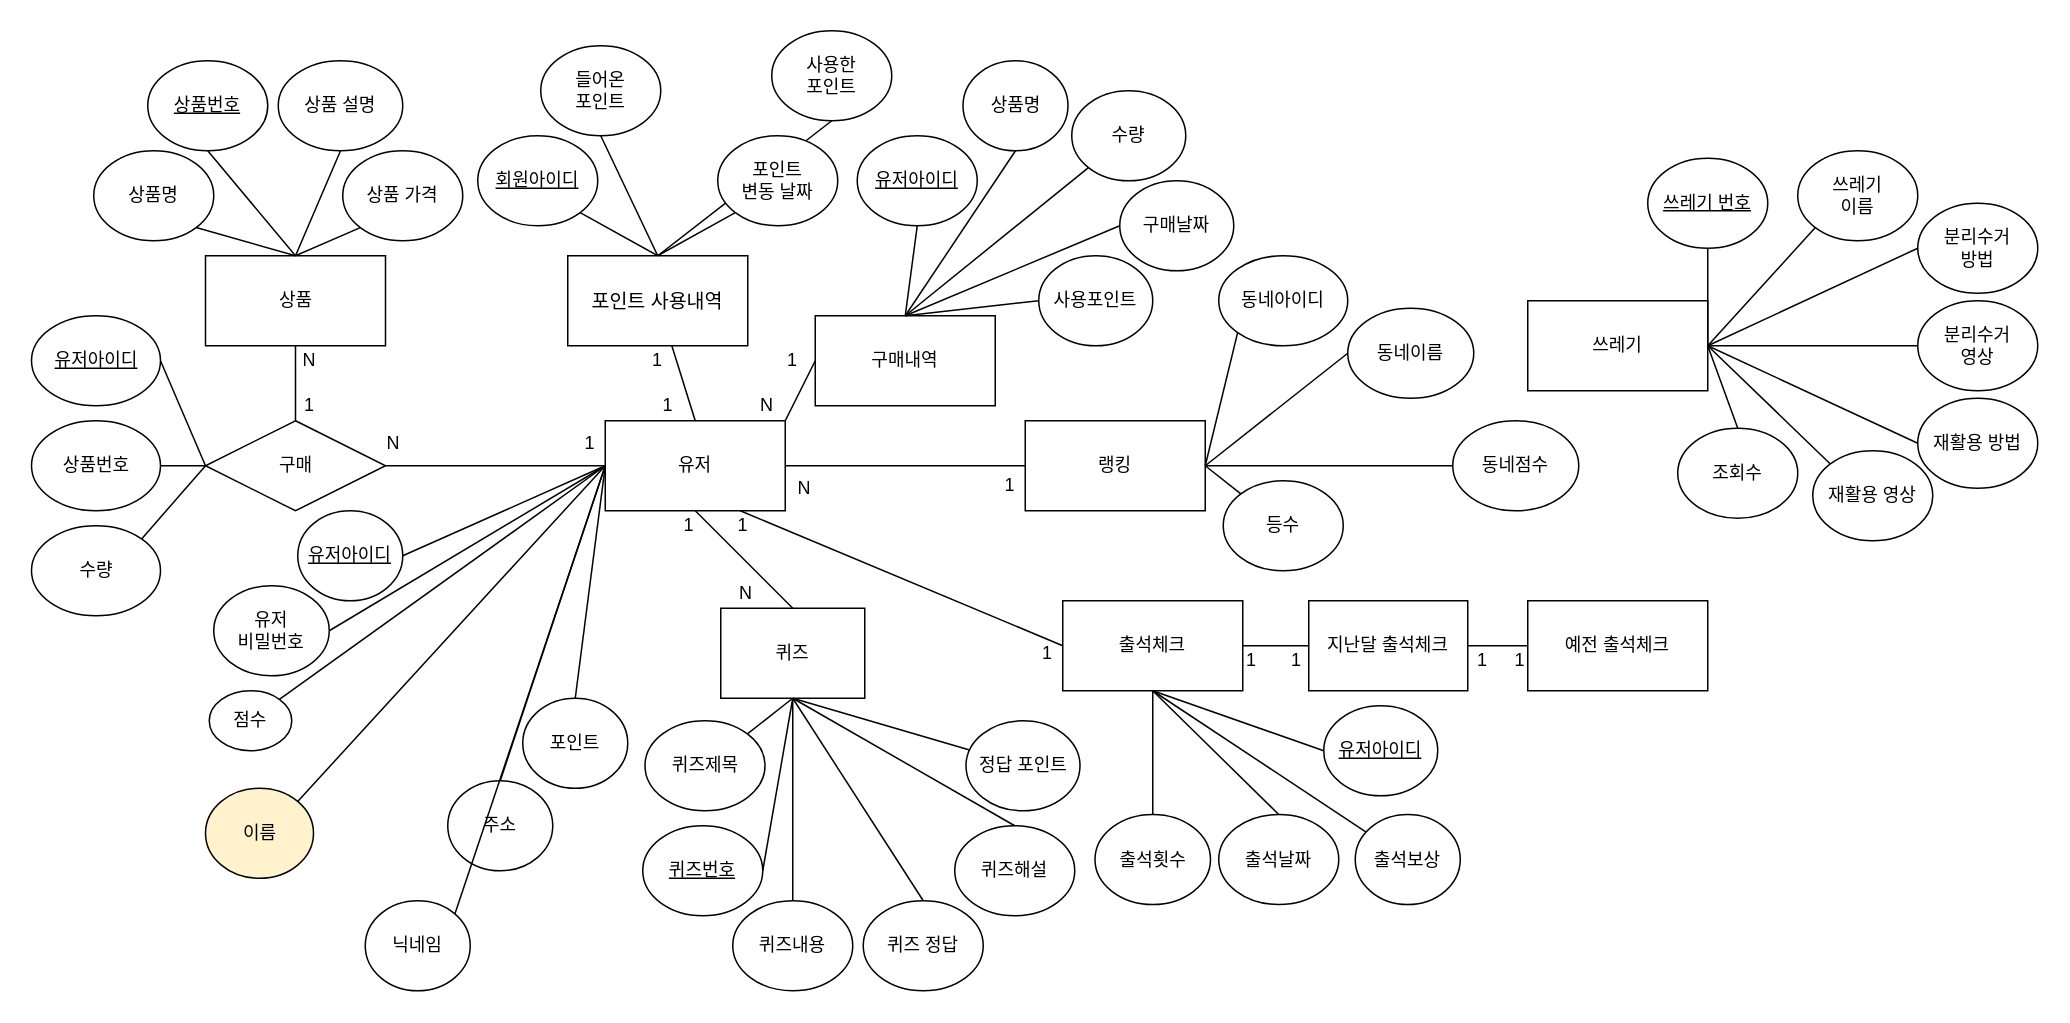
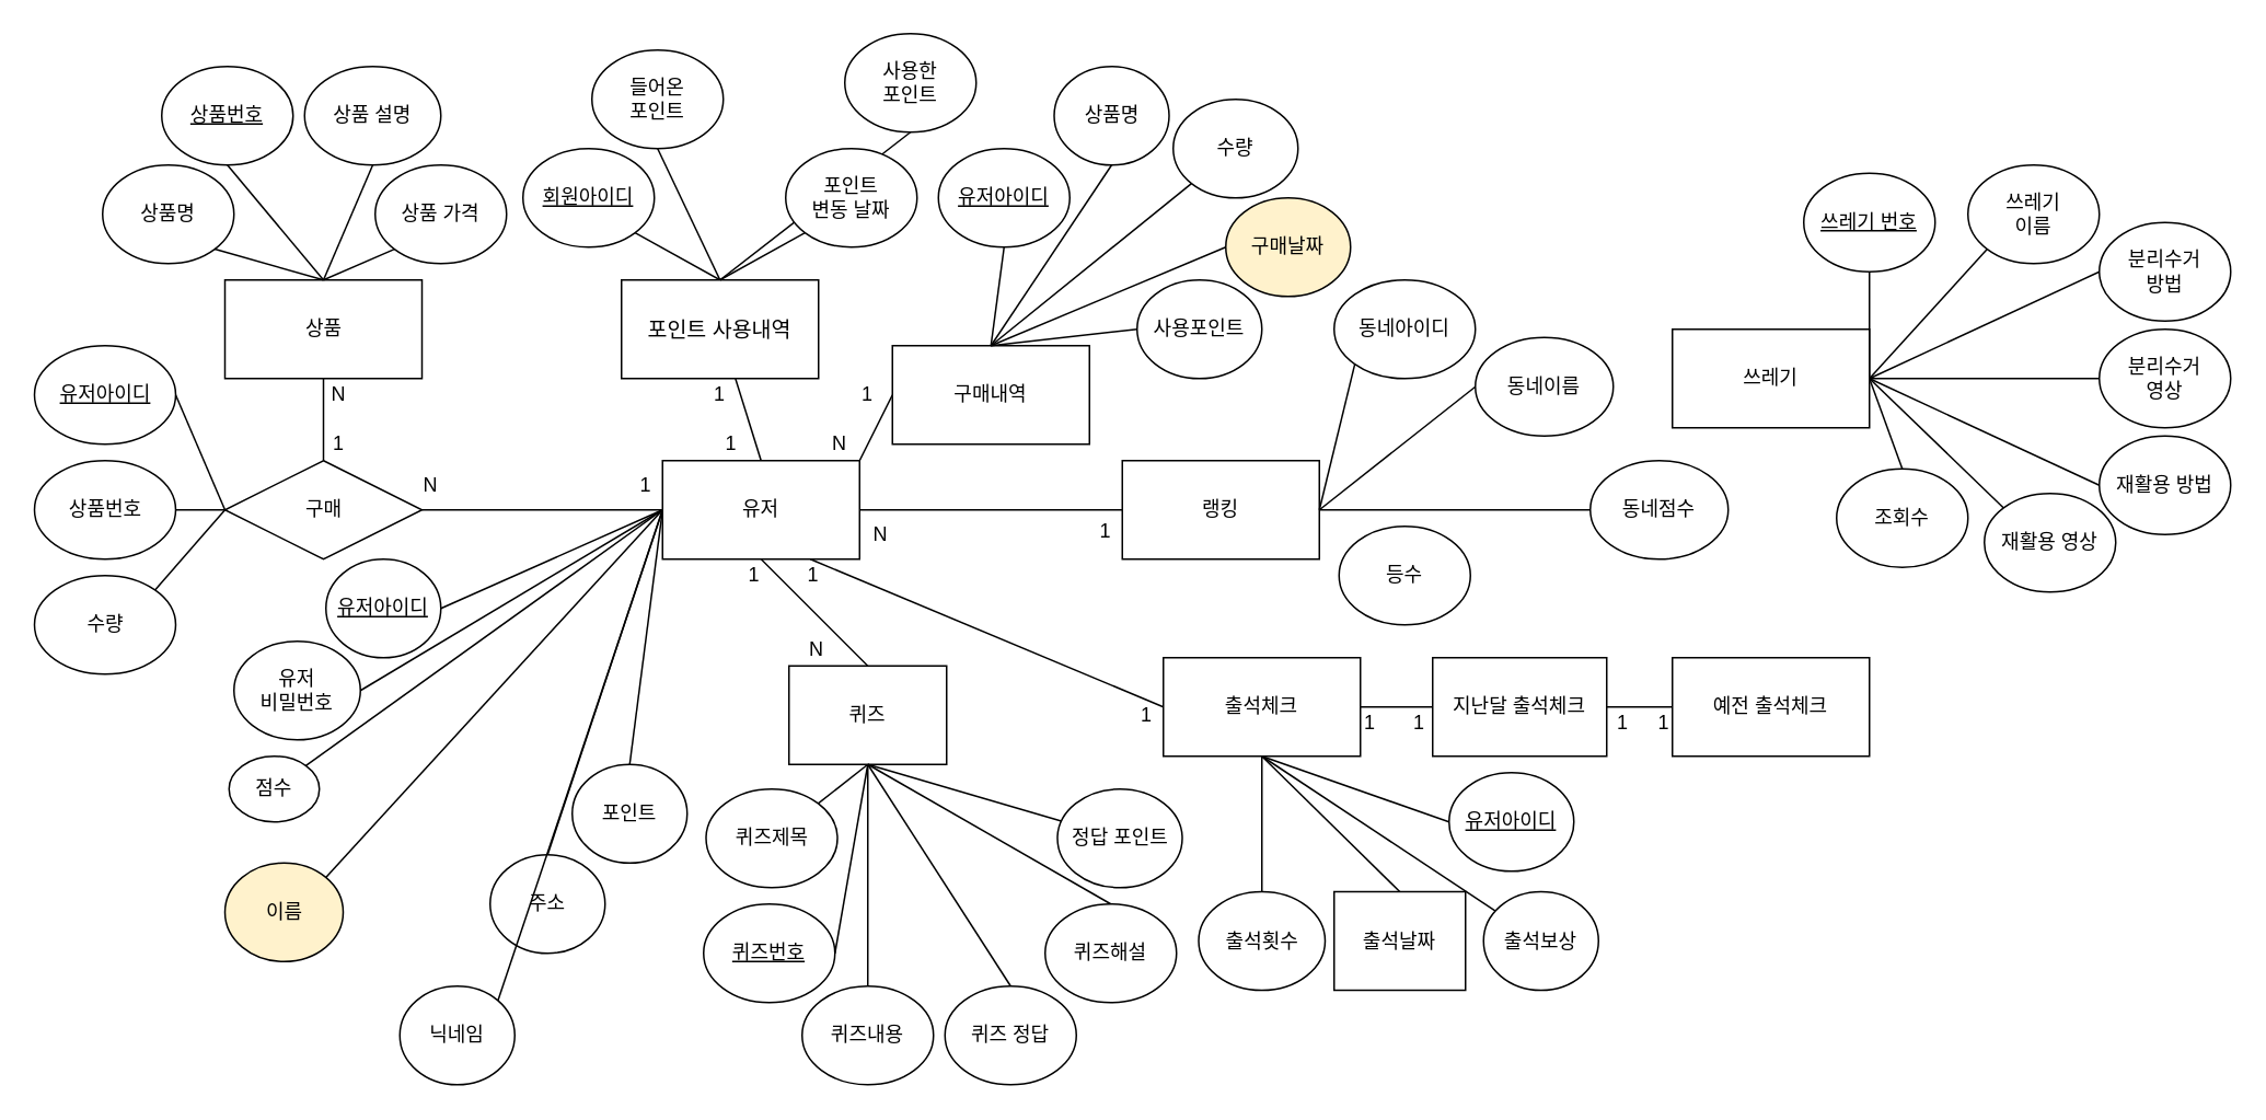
- <mxCell id="90" value="구매날짜" style="ellipse;whiteSpace=wrap;html=1;" parent="1" vertex="1"><mxGeometry x="746" y="120" width="76" height="60" as="geometry" /></mxCell>
+ <mxCell id="90" value="구매날짜" style="ellipse;whiteSpace=wrap;html=1;fillColor=#fff2cc;" parent="1" vertex="1"><mxGeometry x="746" y="120" width="76" height="60" as="geometry" /></mxCell>
- <mxCell id="63" value="" style="endArrow=none;html=1;rounded=0;entryX=1;entryY=0.5;entryDx=0;entryDy=0;exitX=0;exitY=0;exitDx=0;exitDy=0;" parent="1" source="71" target="59" edge="1"><mxGeometry width="50" height="50" relative="1" as="geometry"><mxPoint x="1022" y="550" as="sourcePoint" /><mxPoint x="1062" y="750" as="targetPoint" /></mxGeometry></mxCell>
- <mxCell id="9" value="출석날짜" style="ellipse;whiteSpace=wrap;html=1;" parent="1" vertex="1"><mxGeometry x="812" y="542.5" width="80" height="60" as="geometry" /></mxCell>
+ <mxCell id="9" value="출석날짜" style="whiteSpace=wrap;html=1;rounded=0;" parent="1" vertex="1"><mxGeometry x="812" y="542.5" width="80" height="60" as="geometry" /></mxCell>
